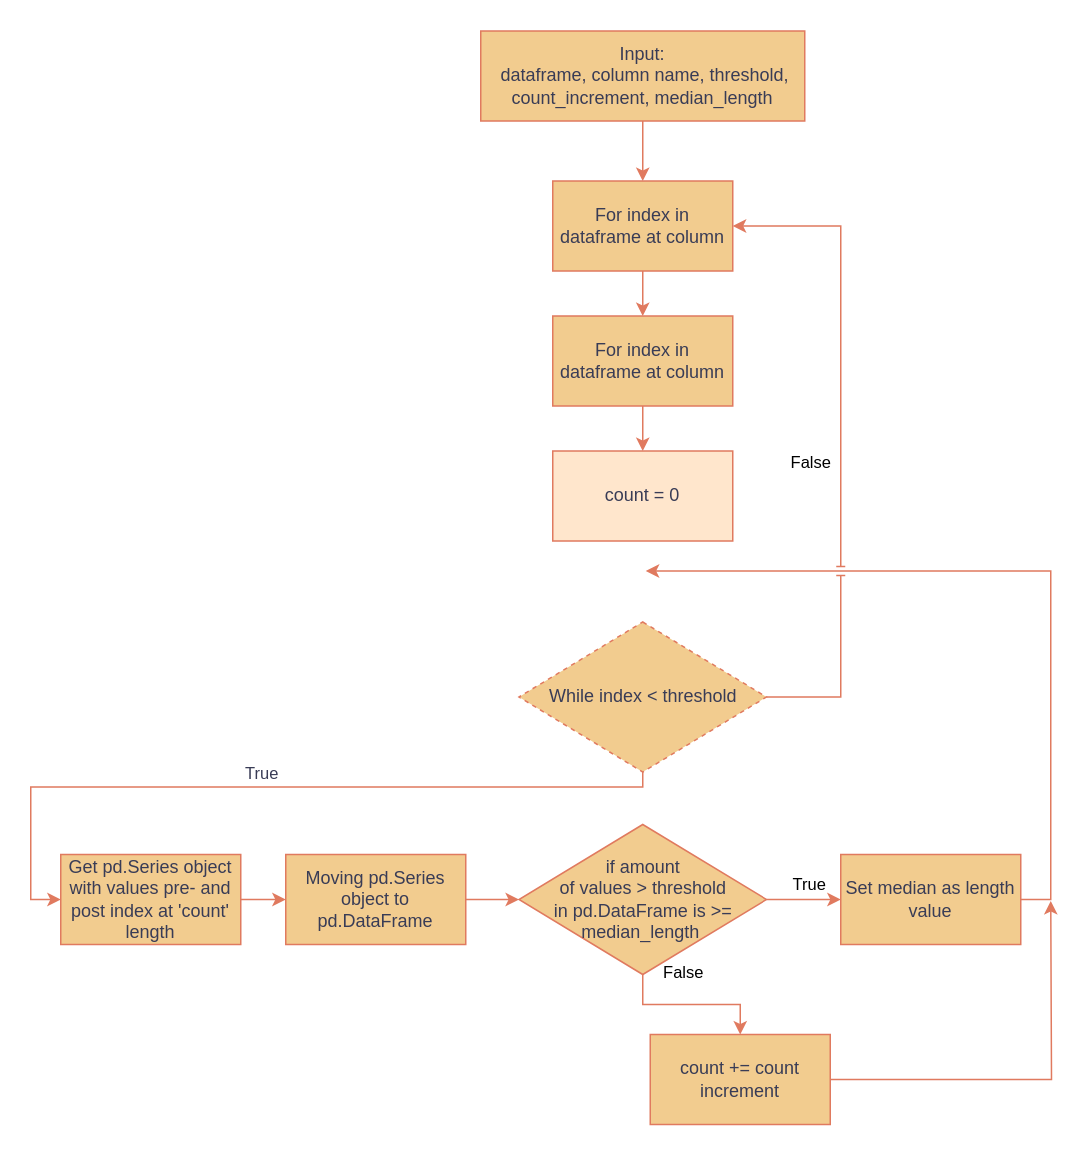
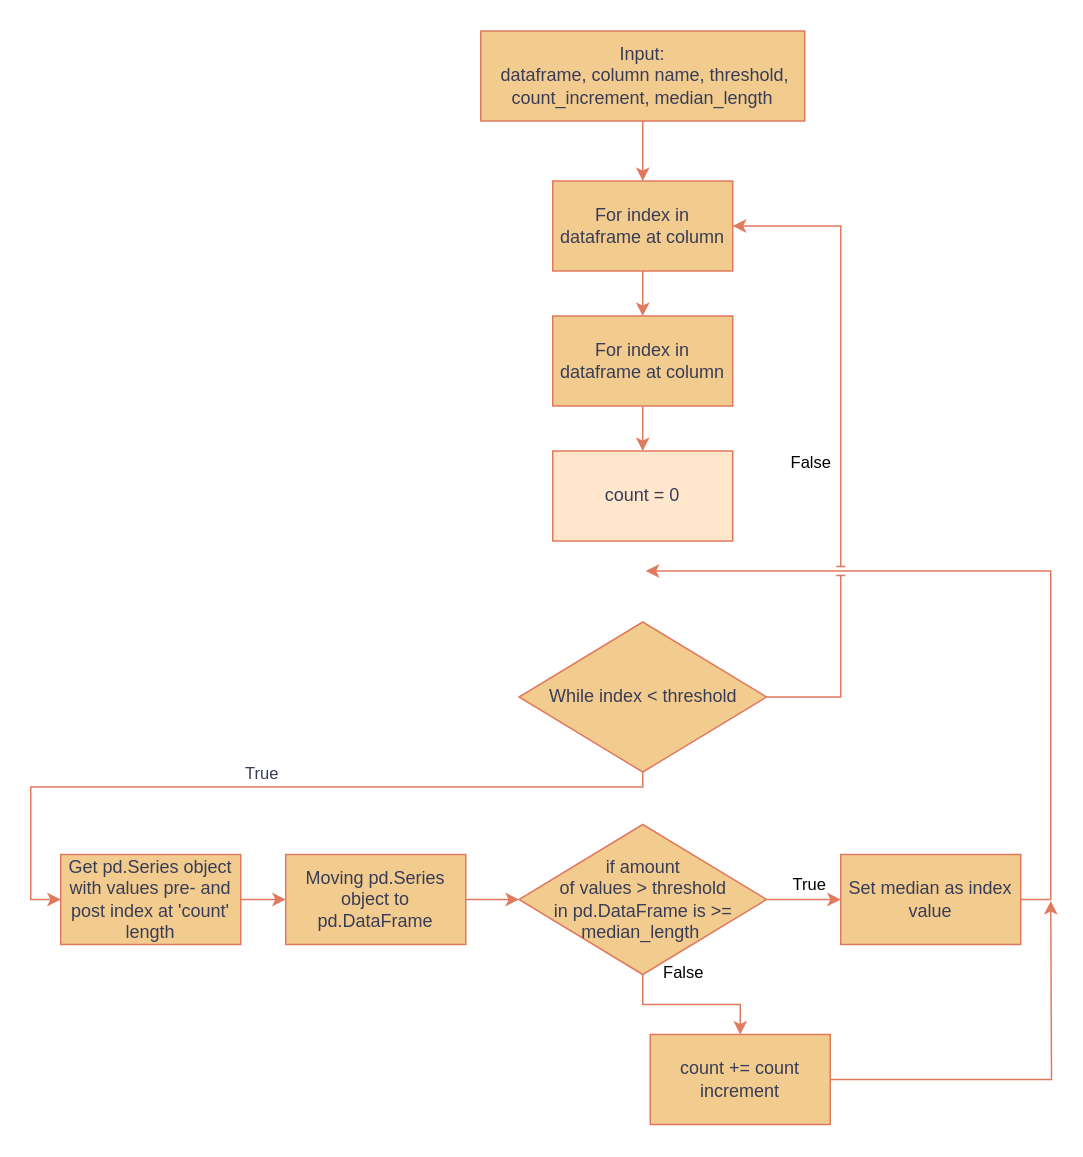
- <mxCell id="23" value="While index &amp;lt; threshold" style="rhombus;whiteSpace=wrap;html=1;labelBackgroundColor=none;fillColor=#F2CC8F;strokeColor=#E07A5F;fontColor=#393C56;dashed=1;" vertex="1" parent="1"><mxGeometry x="345.5" y="414" width="165" height="100" as="geometry" /></mxCell>
+ <mxCell id="23" value="While index &amp;lt; threshold" style="rhombus;whiteSpace=wrap;html=1;labelBackgroundColor=none;fillColor=#F2CC8F;strokeColor=#E07A5F;fontColor=#393C56;" vertex="1" parent="1"><mxGeometry x="345.5" y="414" width="165" height="100" as="geometry" /></mxCell>
- <mxCell id="17" value="Set median as length value" style="rounded=0;whiteSpace=wrap;html=1;labelBackgroundColor=none;fillColor=#F2CC8F;strokeColor=#E07A5F;fontColor=#393C56;" vertex="1" parent="1"><mxGeometry x="560" y="569" width="120" height="60" as="geometry" /></mxCell>
+ <mxCell id="17" value="Set median as index value" style="rounded=0;whiteSpace=wrap;html=1;labelBackgroundColor=none;fillColor=#F2CC8F;strokeColor=#E07A5F;fontColor=#393C56;" vertex="1" parent="1"><mxGeometry x="560" y="569" width="120" height="60" as="geometry" /></mxCell>
